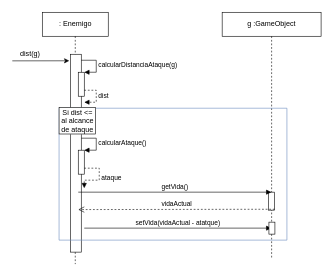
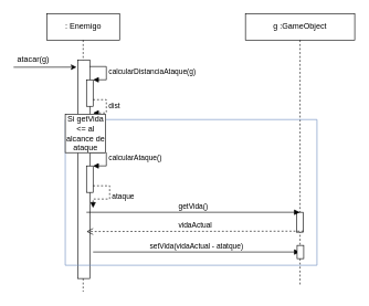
- <mxCell id="18" value="dist(g)" style="text;html=1;strokeColor=none;fillColor=none;align=center;verticalAlign=middle;whiteSpace=wrap;rounded=0;shadow=0;labelBackgroundColor=none;fontColor=#000000;" vertex="1" parent="1"><mxGeometry x="30" y="80" width="40" height="20" as="geometry" /></mxCell>
+ <mxCell id="18" value="atacar(g)" style="text;html=1;strokeColor=none;fillColor=none;align=center;verticalAlign=middle;whiteSpace=wrap;rounded=0;shadow=0;labelBackgroundColor=none;fontColor=#000000;" vertex="1" parent="1"><mxGeometry x="30" y="80" width="40" height="20" as="geometry" /></mxCell>
- <mxCell id="16" value="Si dist &amp;lt;= al alcance de ataque" style="shape=umlFrame;whiteSpace=wrap;spacing=2;spacingRight=-3;html=1;labelBorderColor=#000000;labelBackgroundColor=#ffffff;fillColor=#dae8fc;perimeterSpacing=53;strokeColor=#6c8ebf;spacingTop=12;spacingLeft=-1;swimlaneFillColor=none;shadow=0;" vertex="1" parent="1"><mxGeometry x="98" y="180" width="380" height="220" as="geometry" /></mxCell>
+ <mxCell id="16" value="Si getVida &amp;lt;= al alcance de ataque" style="shape=umlFrame;whiteSpace=wrap;spacing=2;spacingRight=-3;html=1;labelBorderColor=#000000;labelBackgroundColor=#ffffff;fillColor=#dae8fc;perimeterSpacing=53;strokeColor=#6c8ebf;spacingTop=12;spacingLeft=-1;swimlaneFillColor=none;shadow=0;" vertex="1" parent="1"><mxGeometry x="98" y="180" width="380" height="220" as="geometry" /></mxCell>
